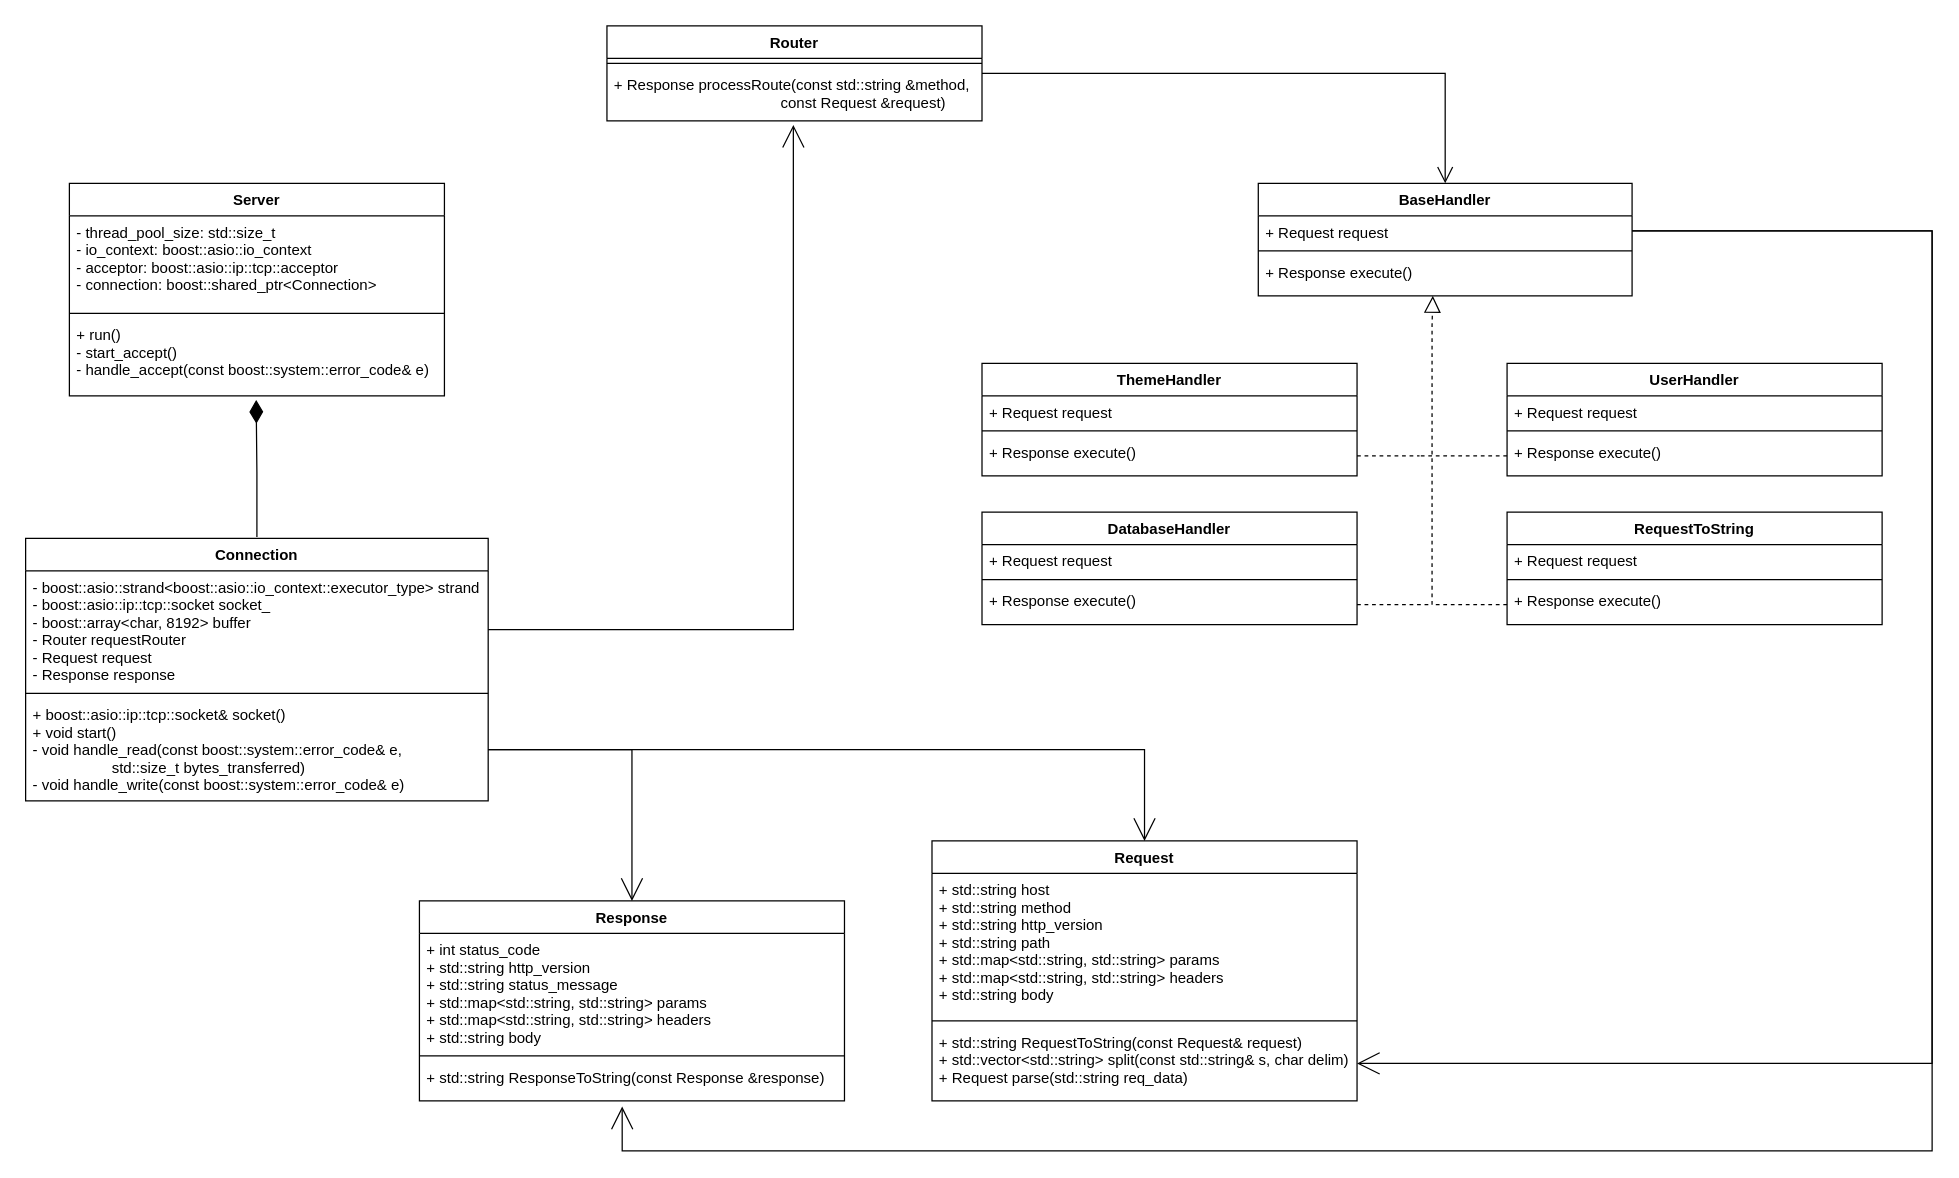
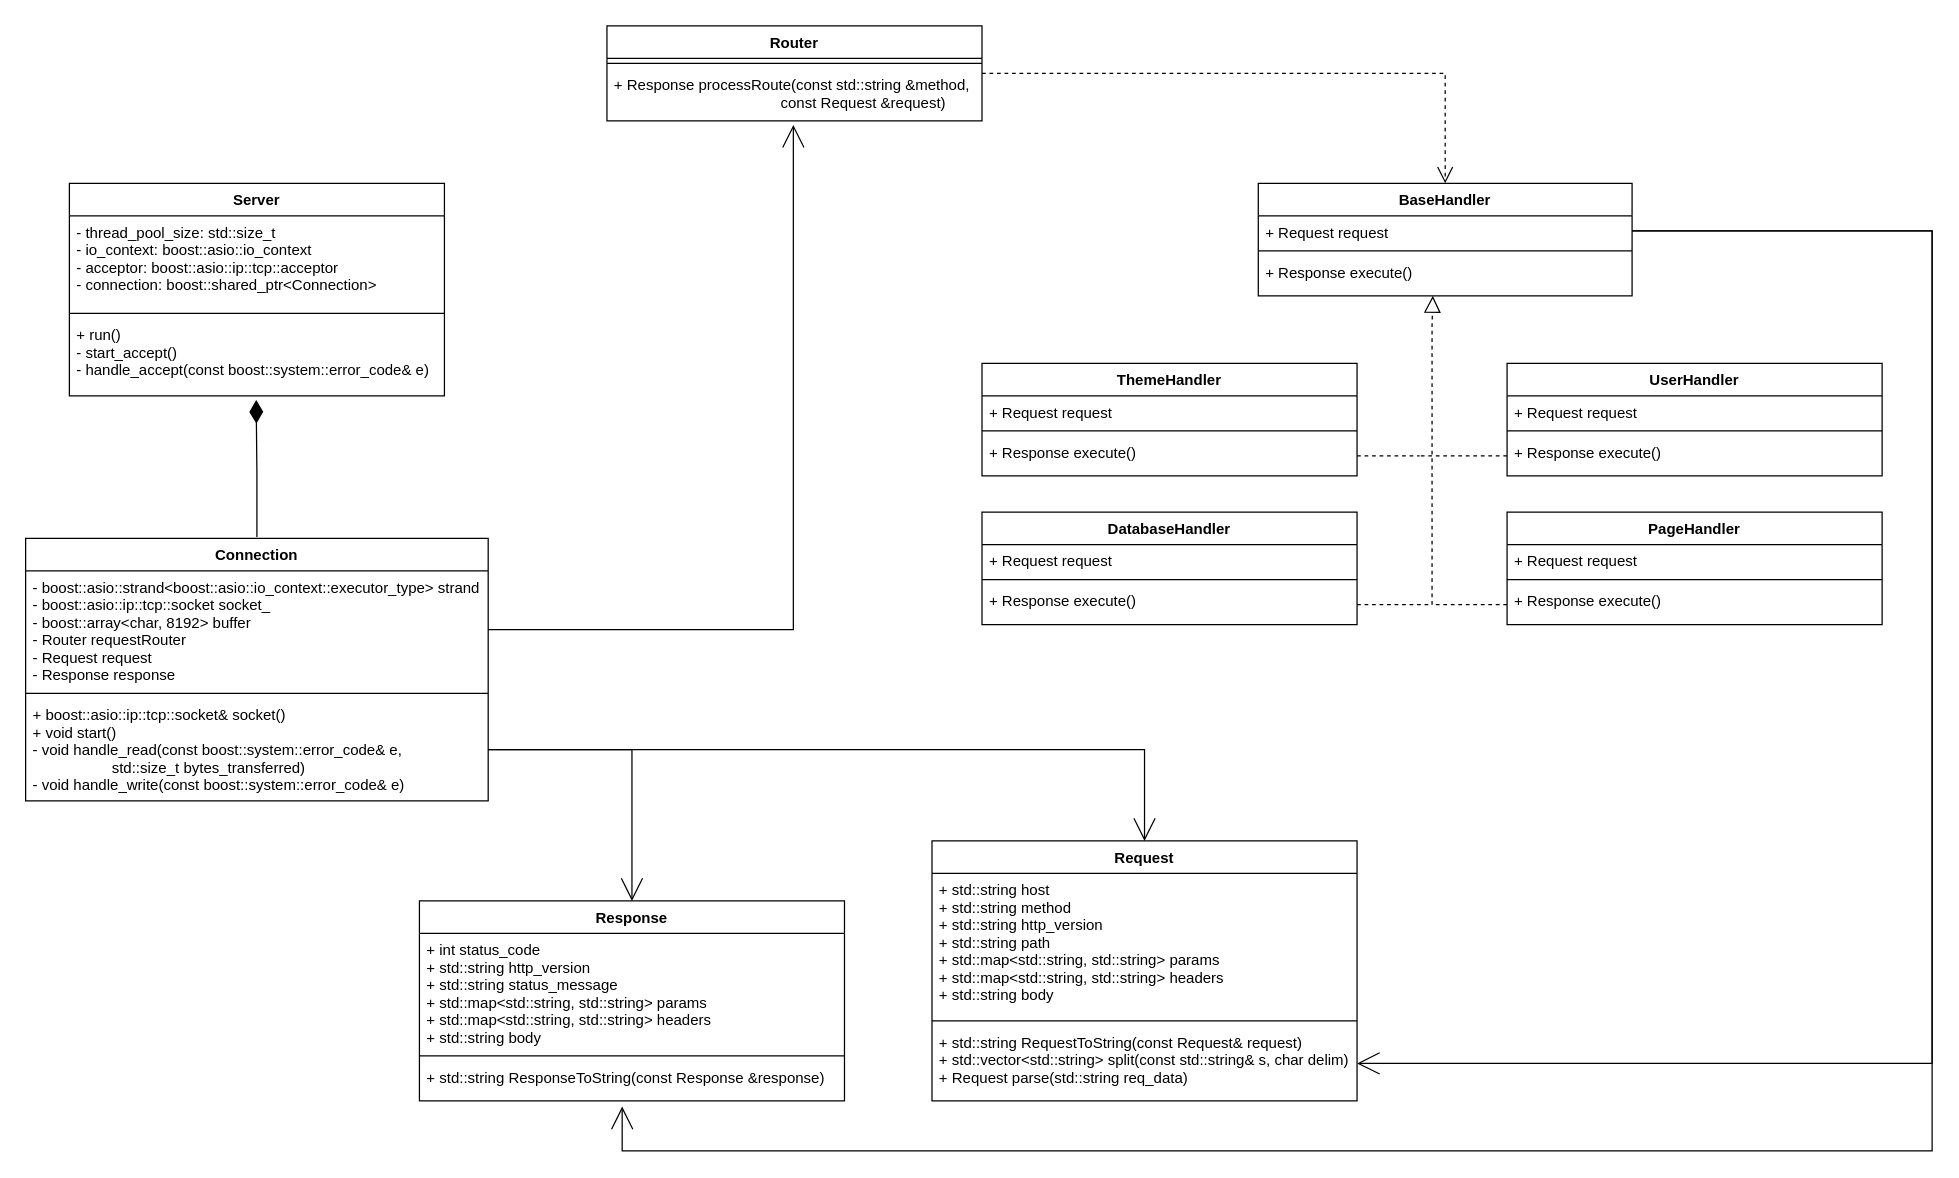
- <mxCell id="11" style="edgeStyle=orthogonalEdgeStyle;rounded=0;orthogonalLoop=1;jettySize=auto;html=1;entryX=0.5;entryY=0;entryDx=0;entryDy=0;endArrow=open;endFill=0;endSize=11;strokeWidth=1;dashed=0;" edge="1" parent="1" source="12" target="23"><mxGeometry relative="1" as="geometry" /></mxCell>
+ <mxCell id="11" style="edgeStyle=orthogonalEdgeStyle;rounded=0;orthogonalLoop=1;jettySize=auto;html=1;entryX=0.5;entryY=0;entryDx=0;entryDy=0;endArrow=open;endFill=0;endSize=11;strokeWidth=1;dashed=1;" edge="1" parent="1" source="12" target="23"><mxGeometry relative="1" as="geometry" /></mxCell>
- <mxCell id="35" value="RequestToString" style="swimlane;fontStyle=1;align=center;verticalAlign=top;childLayout=stackLayout;horizontal=1;startSize=26;horizontalStack=0;resizeParent=1;resizeParentMax=0;resizeLast=0;collapsible=1;marginBottom=0;" vertex="1" parent="1"><mxGeometry x="1205" y="409" width="300" height="90" as="geometry"><mxRectangle x="330" y="480" width="70" height="26" as="alternateBounds" /></mxGeometry></mxCell>
+ <mxCell id="35" value="PageHandler" style="swimlane;fontStyle=1;align=center;verticalAlign=top;childLayout=stackLayout;horizontal=1;startSize=26;horizontalStack=0;resizeParent=1;resizeParentMax=0;resizeLast=0;collapsible=1;marginBottom=0;" vertex="1" parent="1"><mxGeometry x="1205" y="409" width="300" height="90" as="geometry"><mxRectangle x="330" y="480" width="70" height="26" as="alternateBounds" /></mxGeometry></mxCell>
